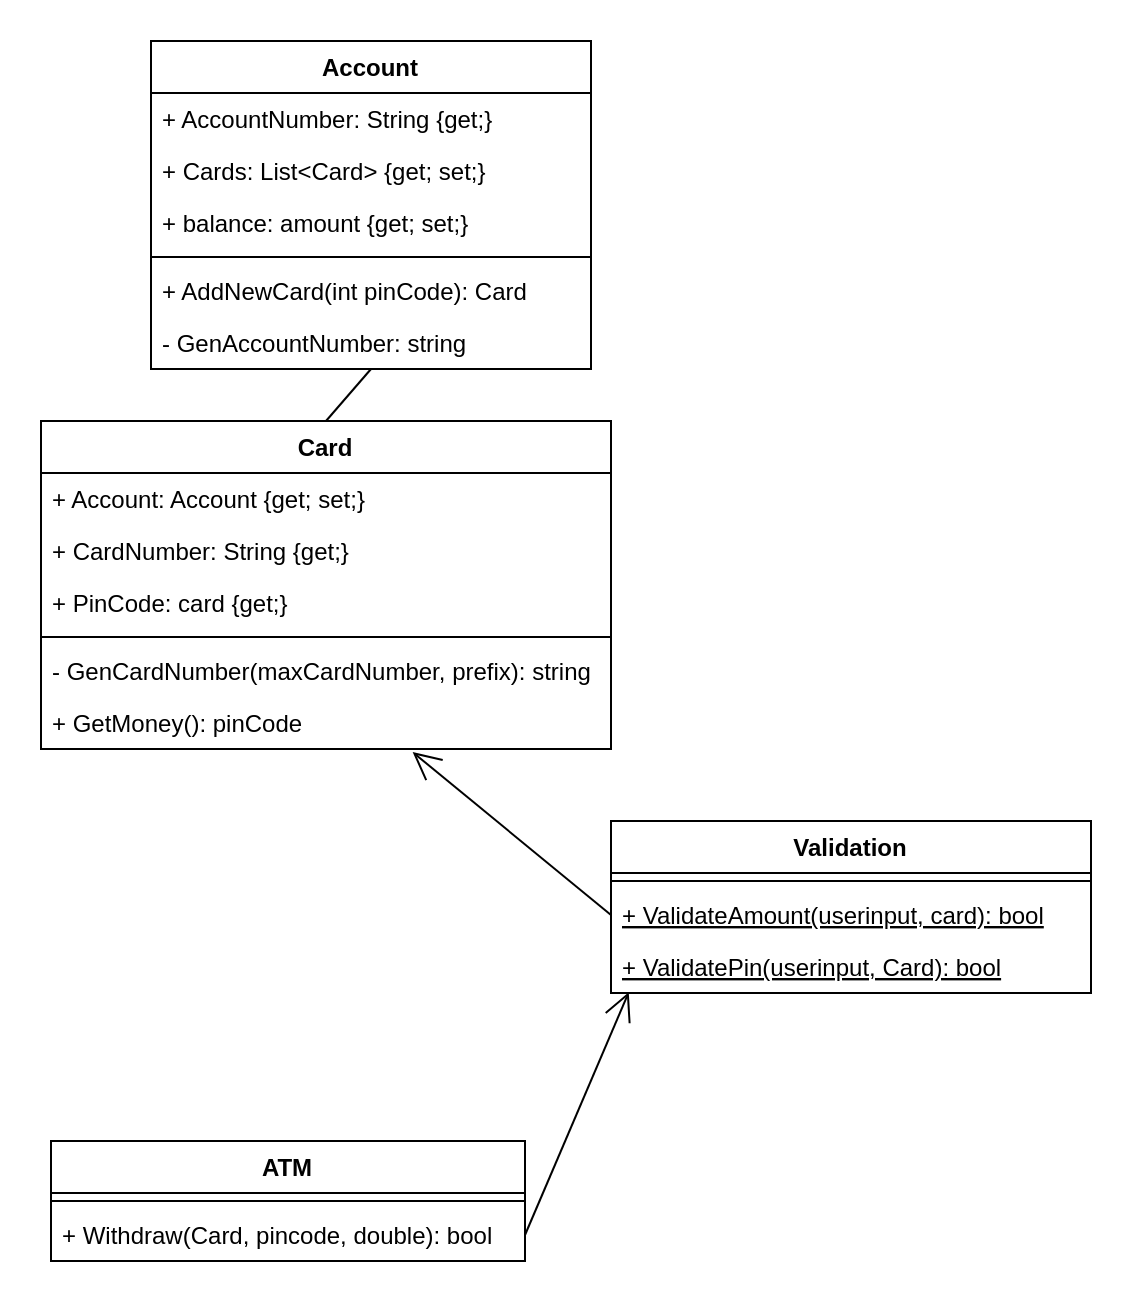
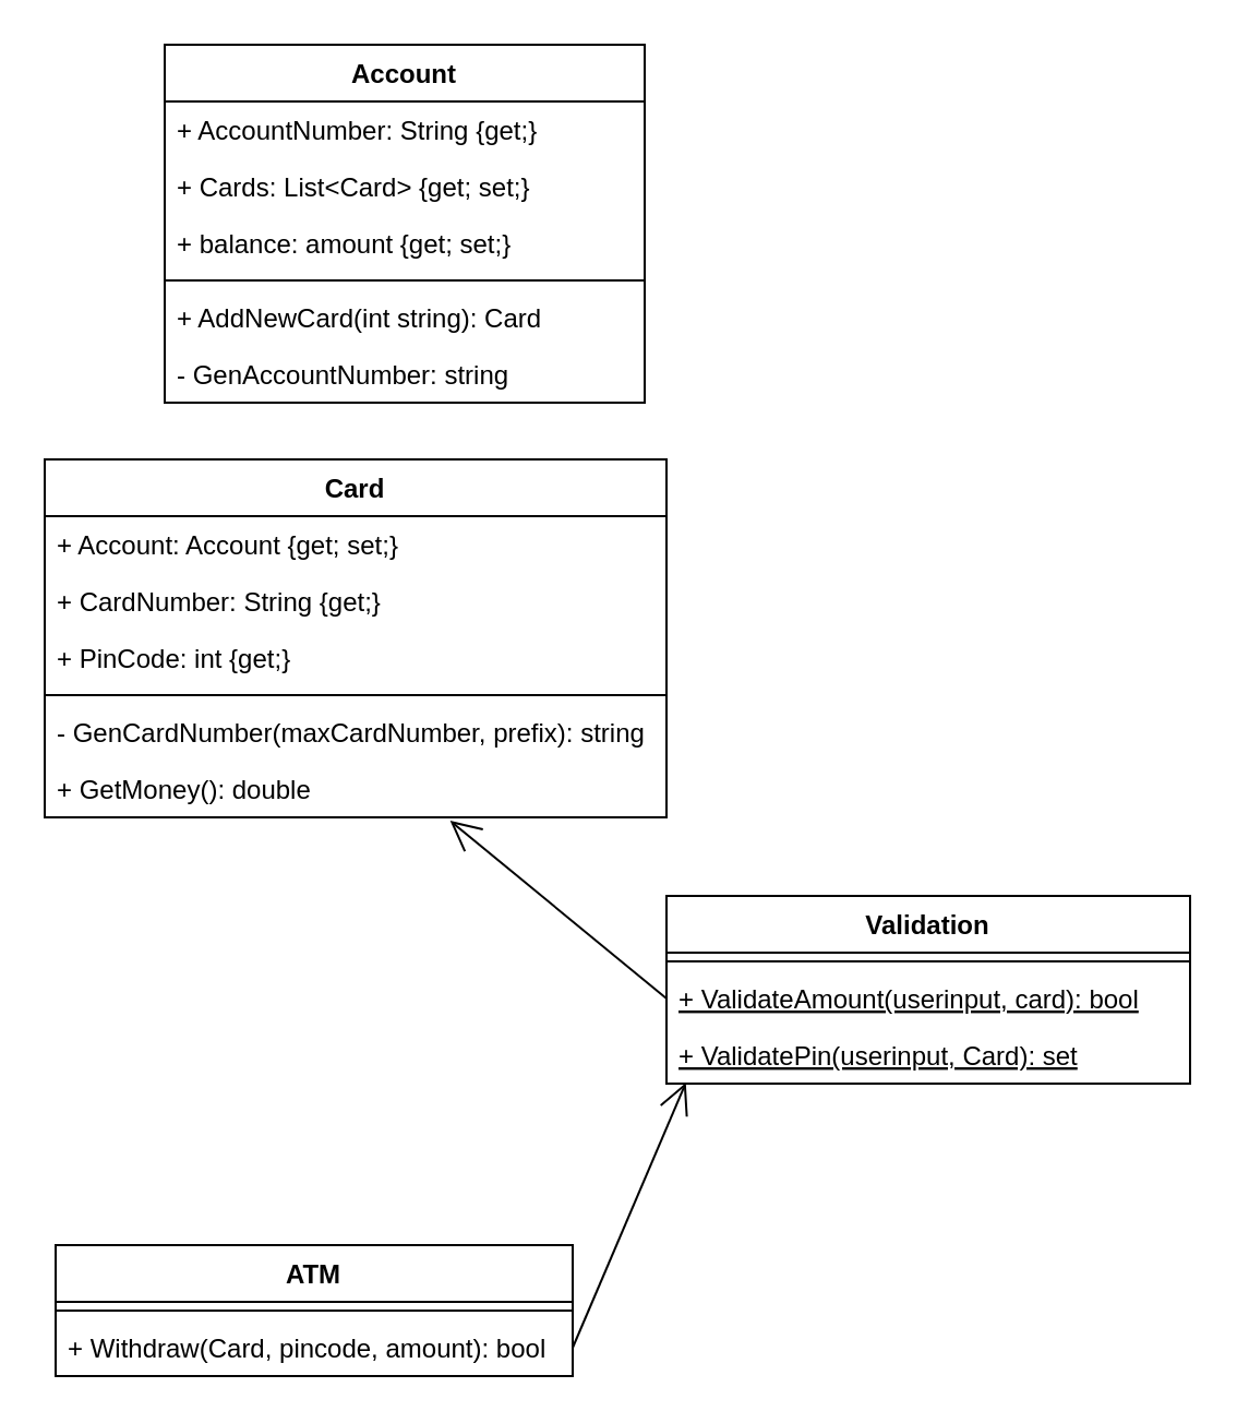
- <mxCell id="17" value="+ AddNewCard(int pinCode): Card " style="text;strokeColor=none;fillColor=none;align=left;verticalAlign=top;spacingLeft=4;spacingRight=4;overflow=hidden;rotatable=0;points=[[0,0.5],[1,0.5]];portConstraint=eastwest;" vertex="1" parent="12"><mxGeometry y="112" width="220" height="26" as="geometry" /></mxCell>
+ <mxCell id="17" value="+ AddNewCard(int string): Card " style="text;strokeColor=none;fillColor=none;align=left;verticalAlign=top;spacingLeft=4;spacingRight=4;overflow=hidden;rotatable=0;points=[[0,0.5],[1,0.5]];portConstraint=eastwest;" vertex="1" parent="12"><mxGeometry y="112" width="220" height="26" as="geometry" /></mxCell>
- <mxCell id="23" value="" style="endArrow=none;html=1;rounded=0;exitX=0.5;exitY=0;exitDx=0;exitDy=0;entryX=0.5;entryY=1;entryDx=0;entryDy=0;" edge="1" parent="1" source="2" target="12"><mxGeometry width="50" height="50" relative="1" as="geometry"><mxPoint x="175" y="170" as="sourcePoint" /><mxPoint x="155" y="158" as="targetPoint" /></mxGeometry></mxCell>
- <mxCell id="5" value="+ PinCode: card {get;}" style="text;strokeColor=none;fillColor=none;align=left;verticalAlign=top;spacingLeft=4;spacingRight=4;overflow=hidden;rotatable=0;points=[[0,0.5],[1,0.5]];portConstraint=eastwest;" vertex="1" parent="2"><mxGeometry y="78" width="285" height="26" as="geometry" /></mxCell>
+ <mxCell id="5" value="+ PinCode: int {get;}" style="text;strokeColor=none;fillColor=none;align=left;verticalAlign=top;spacingLeft=4;spacingRight=4;overflow=hidden;rotatable=0;points=[[0,0.5],[1,0.5]];portConstraint=eastwest;" vertex="1" parent="2"><mxGeometry y="78" width="285" height="26" as="geometry" /></mxCell>
- <mxCell id="8" value="+ GetMoney(): pinCode" style="text;strokeColor=none;fillColor=none;align=left;verticalAlign=top;spacingLeft=4;spacingRight=4;overflow=hidden;rotatable=0;points=[[0,0.5],[1,0.5]];portConstraint=eastwest;" vertex="1" parent="2"><mxGeometry y="138" width="285" height="26" as="geometry" /></mxCell>
+ <mxCell id="8" value="+ GetMoney(): double" style="text;strokeColor=none;fillColor=none;align=left;verticalAlign=top;spacingLeft=4;spacingRight=4;overflow=hidden;rotatable=0;points=[[0,0.5],[1,0.5]];portConstraint=eastwest;" vertex="1" parent="2"><mxGeometry y="138" width="285" height="26" as="geometry" /></mxCell>
- <mxCell id="22" value="+ ValidatePin(userinput, Card): bool" style="text;strokeColor=none;fillColor=none;align=left;verticalAlign=top;spacingLeft=4;spacingRight=4;overflow=hidden;rotatable=0;points=[[0,0.5],[1,0.5]];portConstraint=eastwest;fontStyle=4" vertex="1" parent="19"><mxGeometry y="60" width="240" height="26" as="geometry" /></mxCell>
+ <mxCell id="22" value="+ ValidatePin(userinput, Card): set" style="text;strokeColor=none;fillColor=none;align=left;verticalAlign=top;spacingLeft=4;spacingRight=4;overflow=hidden;rotatable=0;points=[[0,0.5],[1,0.5]];portConstraint=eastwest;fontStyle=4" vertex="1" parent="19"><mxGeometry y="60" width="240" height="26" as="geometry" /></mxCell>
- <mxCell id="11" value="+ Withdraw(Card, pincode, double): bool" style="text;strokeColor=none;fillColor=none;align=left;verticalAlign=top;spacingLeft=4;spacingRight=4;overflow=hidden;rotatable=0;points=[[0,0.5],[1,0.5]];portConstraint=eastwest;" vertex="1" parent="9"><mxGeometry y="34" width="237" height="26" as="geometry" /></mxCell>
+ <mxCell id="11" value="+ Withdraw(Card, pincode, amount): bool" style="text;strokeColor=none;fillColor=none;align=left;verticalAlign=top;spacingLeft=4;spacingRight=4;overflow=hidden;rotatable=0;points=[[0,0.5],[1,0.5]];portConstraint=eastwest;" vertex="1" parent="9"><mxGeometry y="34" width="237" height="26" as="geometry" /></mxCell>
